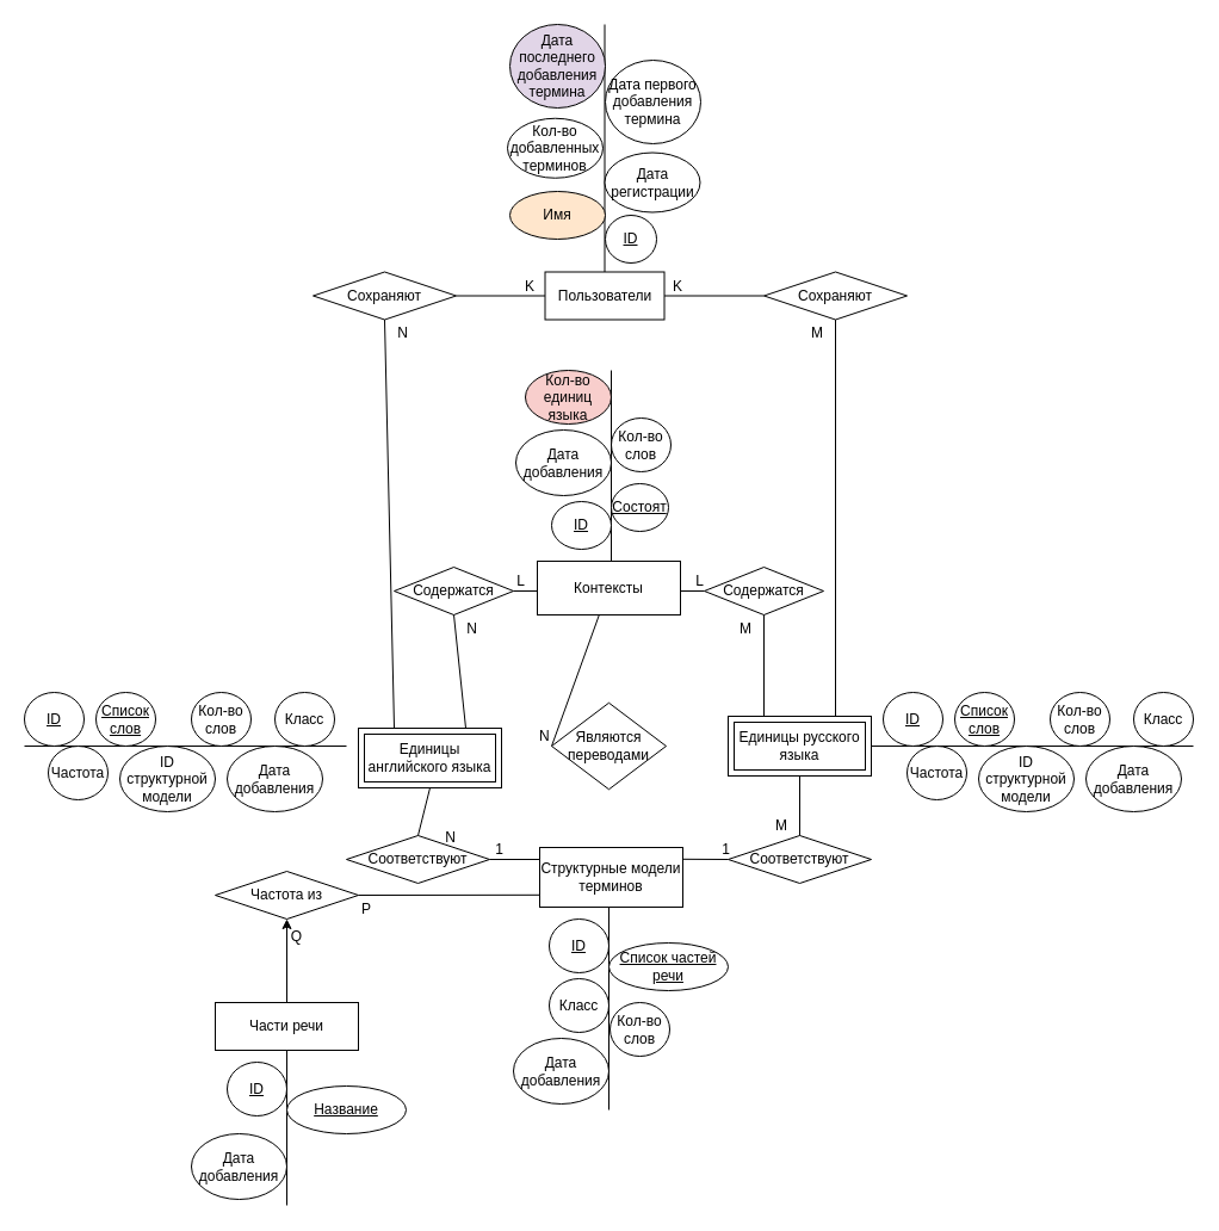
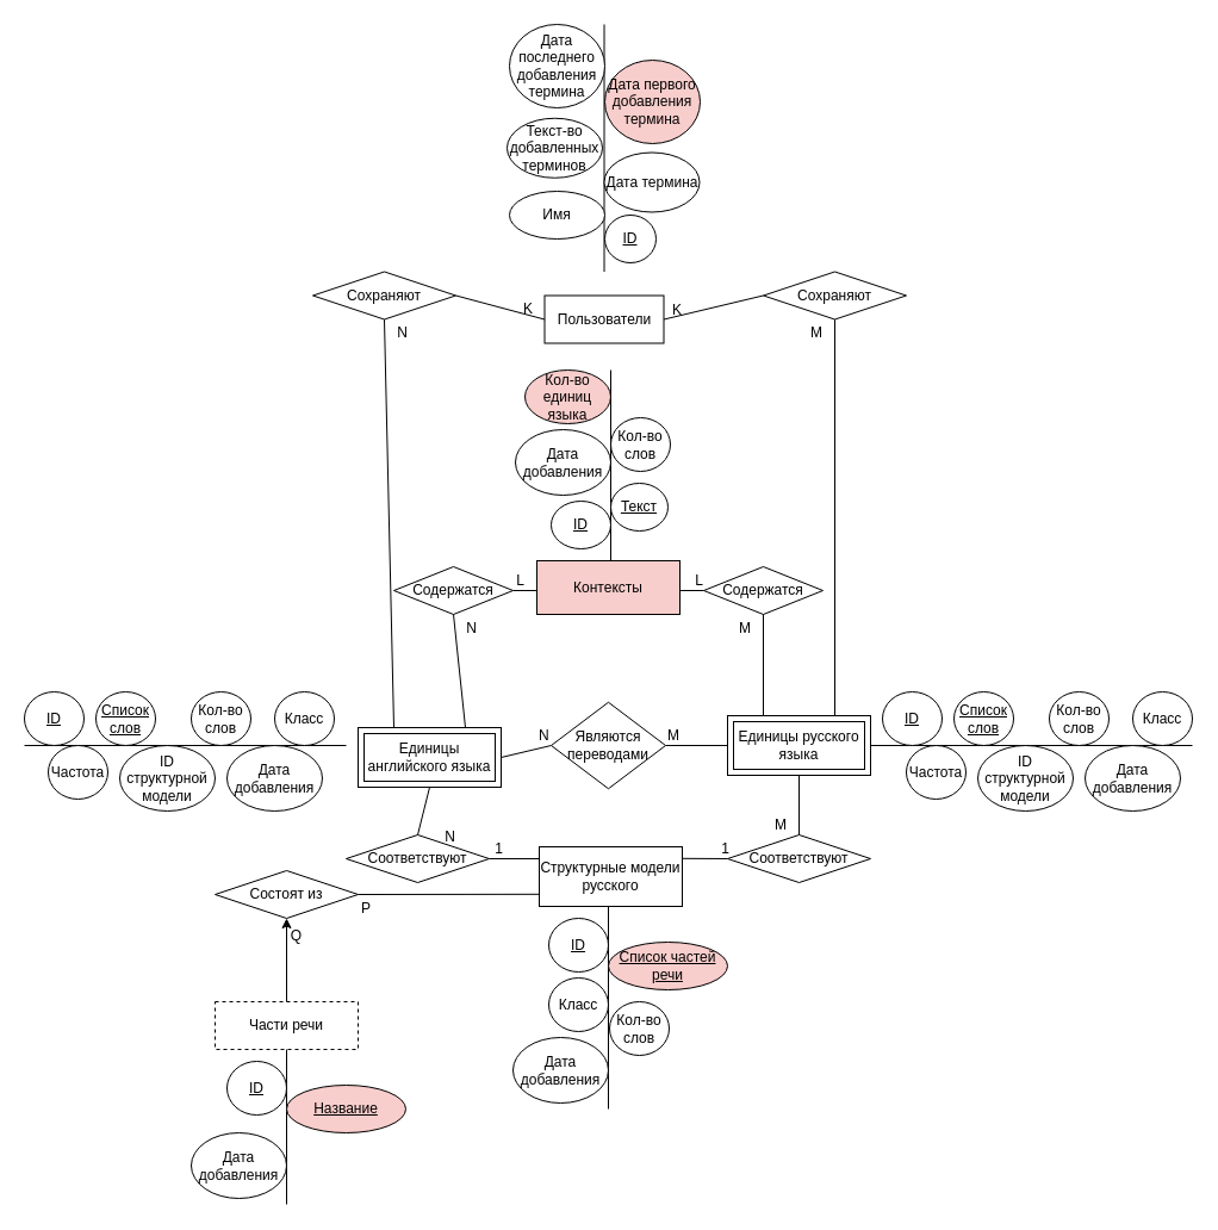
- <mxCell id="57" value="Дата последнего добавления термина" style="ellipse;whiteSpace=wrap;html=1;align=center;fillColor=#e1d5e7;" parent="1" vertex="1"><mxGeometry x="427" y="20" width="80" height="70" as="geometry" /></mxCell>
+ <mxCell id="57" value="Дата последнего добавления термина" style="ellipse;whiteSpace=wrap;html=1;align=center;" parent="1" vertex="1"><mxGeometry x="427" y="20" width="80" height="70" as="geometry" /></mxCell>
- <mxCell id="62" value="Дата первого добавления термина" style="ellipse;whiteSpace=wrap;html=1;align=center;" parent="1" vertex="1"><mxGeometry x="507" y="50" width="80" height="70" as="geometry" /></mxCell>
+ <mxCell id="62" value="Дата первого добавления термина" style="ellipse;whiteSpace=wrap;html=1;align=center;fillColor=#f8cecc;" parent="1" vertex="1"><mxGeometry x="507" y="50" width="80" height="70" as="geometry" /></mxCell>
- <mxCell id="55" value="Кол-во&lt;br&gt;добавленных терминов" style="ellipse;whiteSpace=wrap;html=1;align=center;" parent="1" vertex="1"><mxGeometry x="425" y="98.75" width="80" height="50" as="geometry" /></mxCell>
+ <mxCell id="55" value="Текст-во&lt;br&gt;добавленных терминов" style="ellipse;whiteSpace=wrap;html=1;align=center;" parent="1" vertex="1"><mxGeometry x="425" y="98.75" width="80" height="50" as="geometry" /></mxCell>
- <mxCell id="56" value="Дата регистрации" style="ellipse;whiteSpace=wrap;html=1;align=center;" parent="1" vertex="1"><mxGeometry x="506.5" y="127.5" width="80" height="50" as="geometry" /></mxCell>
+ <mxCell id="56" value="Дата термина" style="ellipse;whiteSpace=wrap;html=1;align=center;" parent="1" vertex="1"><mxGeometry x="506.5" y="127.5" width="80" height="50" as="geometry" /></mxCell>
- <mxCell id="84" value="Имя" style="ellipse;whiteSpace=wrap;html=1;align=center;fillColor=#ffe6cc;" parent="1" vertex="1"><mxGeometry x="427" y="160" width="80" height="40" as="geometry" /></mxCell>
+ <mxCell id="84" value="Имя" style="ellipse;whiteSpace=wrap;html=1;align=center;" parent="1" vertex="1"><mxGeometry x="427" y="160" width="80" height="40" as="geometry" /></mxCell>
- <mxCell id="16" value="Пользователи" style="whiteSpace=wrap;html=1;align=center;" parent="1" vertex="1"><mxGeometry x="456.5" y="227.5" width="100" height="40" as="geometry" /></mxCell>
+ <mxCell id="16" value="Пользователи" style="whiteSpace=wrap;html=1;align=center;" parent="1" vertex="1"><mxGeometry x="456.5" y="247.5" width="100" height="40" as="geometry" /></mxCell>
- <mxCell id="51" value="Состоят" style="ellipse;whiteSpace=wrap;html=1;align=center;fontStyle=4;" parent="1" vertex="1"><mxGeometry x="512" y="405" width="48" height="40" as="geometry" /></mxCell>
+ <mxCell id="51" value="Текст" style="ellipse;whiteSpace=wrap;html=1;align=center;fontStyle=4;" parent="1" vertex="1"><mxGeometry x="512" y="405" width="48" height="40" as="geometry" /></mxCell>
- <mxCell id="85" value="Контексты" style="whiteSpace=wrap;html=1;align=center;" vertex="1" parent="1"><mxGeometry x="450" y="470" width="120" height="45" as="geometry" /></mxCell>
+ <mxCell id="85" value="Контексты" style="whiteSpace=wrap;html=1;align=center;fillColor=#f8cecc;" vertex="1" parent="1"><mxGeometry x="450" y="470" width="120" height="45" as="geometry" /></mxCell>
- <mxCell id="14" value="" style="endArrow=none;html=1;rounded=0;exitX=0;exitY=0.5;exitDx=0;exitDy=0;" parent="1" source="27" target="85" edge="1"><mxGeometry relative="1" as="geometry"><mxPoint x="470" y="640" as="sourcePoint" /><mxPoint x="630" y="640" as="targetPoint" /></mxGeometry></mxCell>
+ <mxCell id="14" value="" style="endArrow=none;html=1;rounded=0;entryX=1;entryY=0.5;entryDx=0;entryDy=0;exitX=0;exitY=0.5;exitDx=0;exitDy=0;" parent="1" source="27" target="2" edge="1"><mxGeometry relative="1" as="geometry"><mxPoint x="470" y="640" as="sourcePoint" /><mxPoint x="630" y="640" as="targetPoint" /></mxGeometry></mxCell>
+ <mxCell id="28" value="" style="endArrow=none;html=1;rounded=0;exitX=0;exitY=0.5;exitDx=0;exitDy=0;entryX=1;entryY=0.5;entryDx=0;entryDy=0;" parent="1" source="3" target="27" edge="1"><mxGeometry relative="1" as="geometry"><mxPoint x="620" y="470" as="sourcePoint" /><mxPoint x="564" y="470" as="targetPoint" /></mxGeometry></mxCell>
+ <mxCell id="29" value="M" style="resizable=0;html=1;align=right;verticalAlign=bottom;" parent="28" connectable="0" vertex="1"><mxGeometry x="1" relative="1" as="geometry"><mxPoint x="12" as="offset" /></mxGeometry></mxCell>
- <mxCell id="86" value="Структурные модели терминов" style="whiteSpace=wrap;html=1;align=center;" vertex="1" parent="1"><mxGeometry x="452" y="710" width="120" height="50" as="geometry" /></mxCell>
+ <mxCell id="86" value="Структурные модели русского" style="whiteSpace=wrap;html=1;align=center;" vertex="1" parent="1"><mxGeometry x="452" y="710" width="120" height="50" as="geometry" /></mxCell>
- <mxCell id="77" value="Частота из" style="shape=rhombus;perimeter=rhombusPerimeter;whiteSpace=wrap;html=1;align=center;" parent="1" vertex="1"><mxGeometry x="180" y="730" width="120" height="40" as="geometry" /></mxCell>
+ <mxCell id="77" value="Состоят из" style="shape=rhombus;perimeter=rhombusPerimeter;whiteSpace=wrap;html=1;align=center;" parent="1" vertex="1"><mxGeometry x="180" y="730" width="120" height="40" as="geometry" /></mxCell>
- <mxCell id="31" value="Список частей речи" style="ellipse;whiteSpace=wrap;html=1;align=center;fontStyle=4;" parent="1" vertex="1"><mxGeometry x="510" y="790" width="100" height="40" as="geometry" /></mxCell>
+ <mxCell id="31" value="Список частей речи" style="ellipse;whiteSpace=wrap;html=1;align=center;fontStyle=4;fillColor=#f8cecc;" parent="1" vertex="1"><mxGeometry x="510" y="790" width="100" height="40" as="geometry" /></mxCell>
- <mxCell id="73" value="Части речи" style="whiteSpace=wrap;html=1;align=center;" parent="1" vertex="1"><mxGeometry x="180" y="840" width="120" height="40" as="geometry" /></mxCell>
+ <mxCell id="73" value="Части речи" style="whiteSpace=wrap;html=1;align=center;dashed=1;" parent="1" vertex="1"><mxGeometry x="180" y="840" width="120" height="40" as="geometry" /></mxCell>
- <mxCell id="75" value="Название" style="ellipse;whiteSpace=wrap;html=1;align=center;fontStyle=4;" parent="1" vertex="1"><mxGeometry x="240" y="910" width="100" height="40" as="geometry" /></mxCell>
+ <mxCell id="75" value="Название" style="ellipse;whiteSpace=wrap;html=1;align=center;fontStyle=4;fillColor=#f8cecc;" parent="1" vertex="1"><mxGeometry x="240" y="910" width="100" height="40" as="geometry" /></mxCell>
